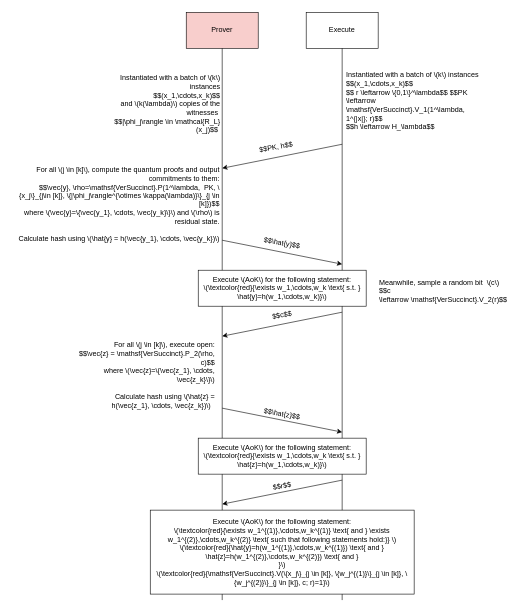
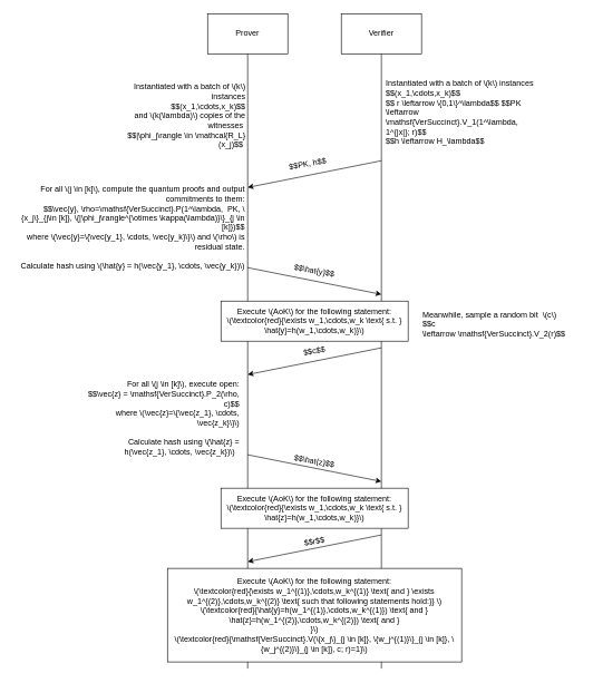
- <mxCell id="2" value="Prover" style="rounded=0;whiteSpace=wrap;html=1;fillColor=#f8cecc;" parent="1" vertex="1"><mxGeometry x="310" y="20" width="120" height="60" as="geometry" /></mxCell>
+ <mxCell id="2" value="Prover" style="rounded=0;whiteSpace=wrap;html=1;" parent="1" vertex="1"><mxGeometry x="310" y="20" width="120" height="60" as="geometry" /></mxCell>
- <mxCell id="3" value="Execute" style="rounded=0;whiteSpace=wrap;html=1;" parent="1" vertex="1"><mxGeometry x="510" y="20" width="120" height="60" as="geometry" /></mxCell>
+ <mxCell id="3" value="Verifier" style="rounded=0;whiteSpace=wrap;html=1;" parent="1" vertex="1"><mxGeometry x="510" y="20" width="120" height="60" as="geometry" /></mxCell>
